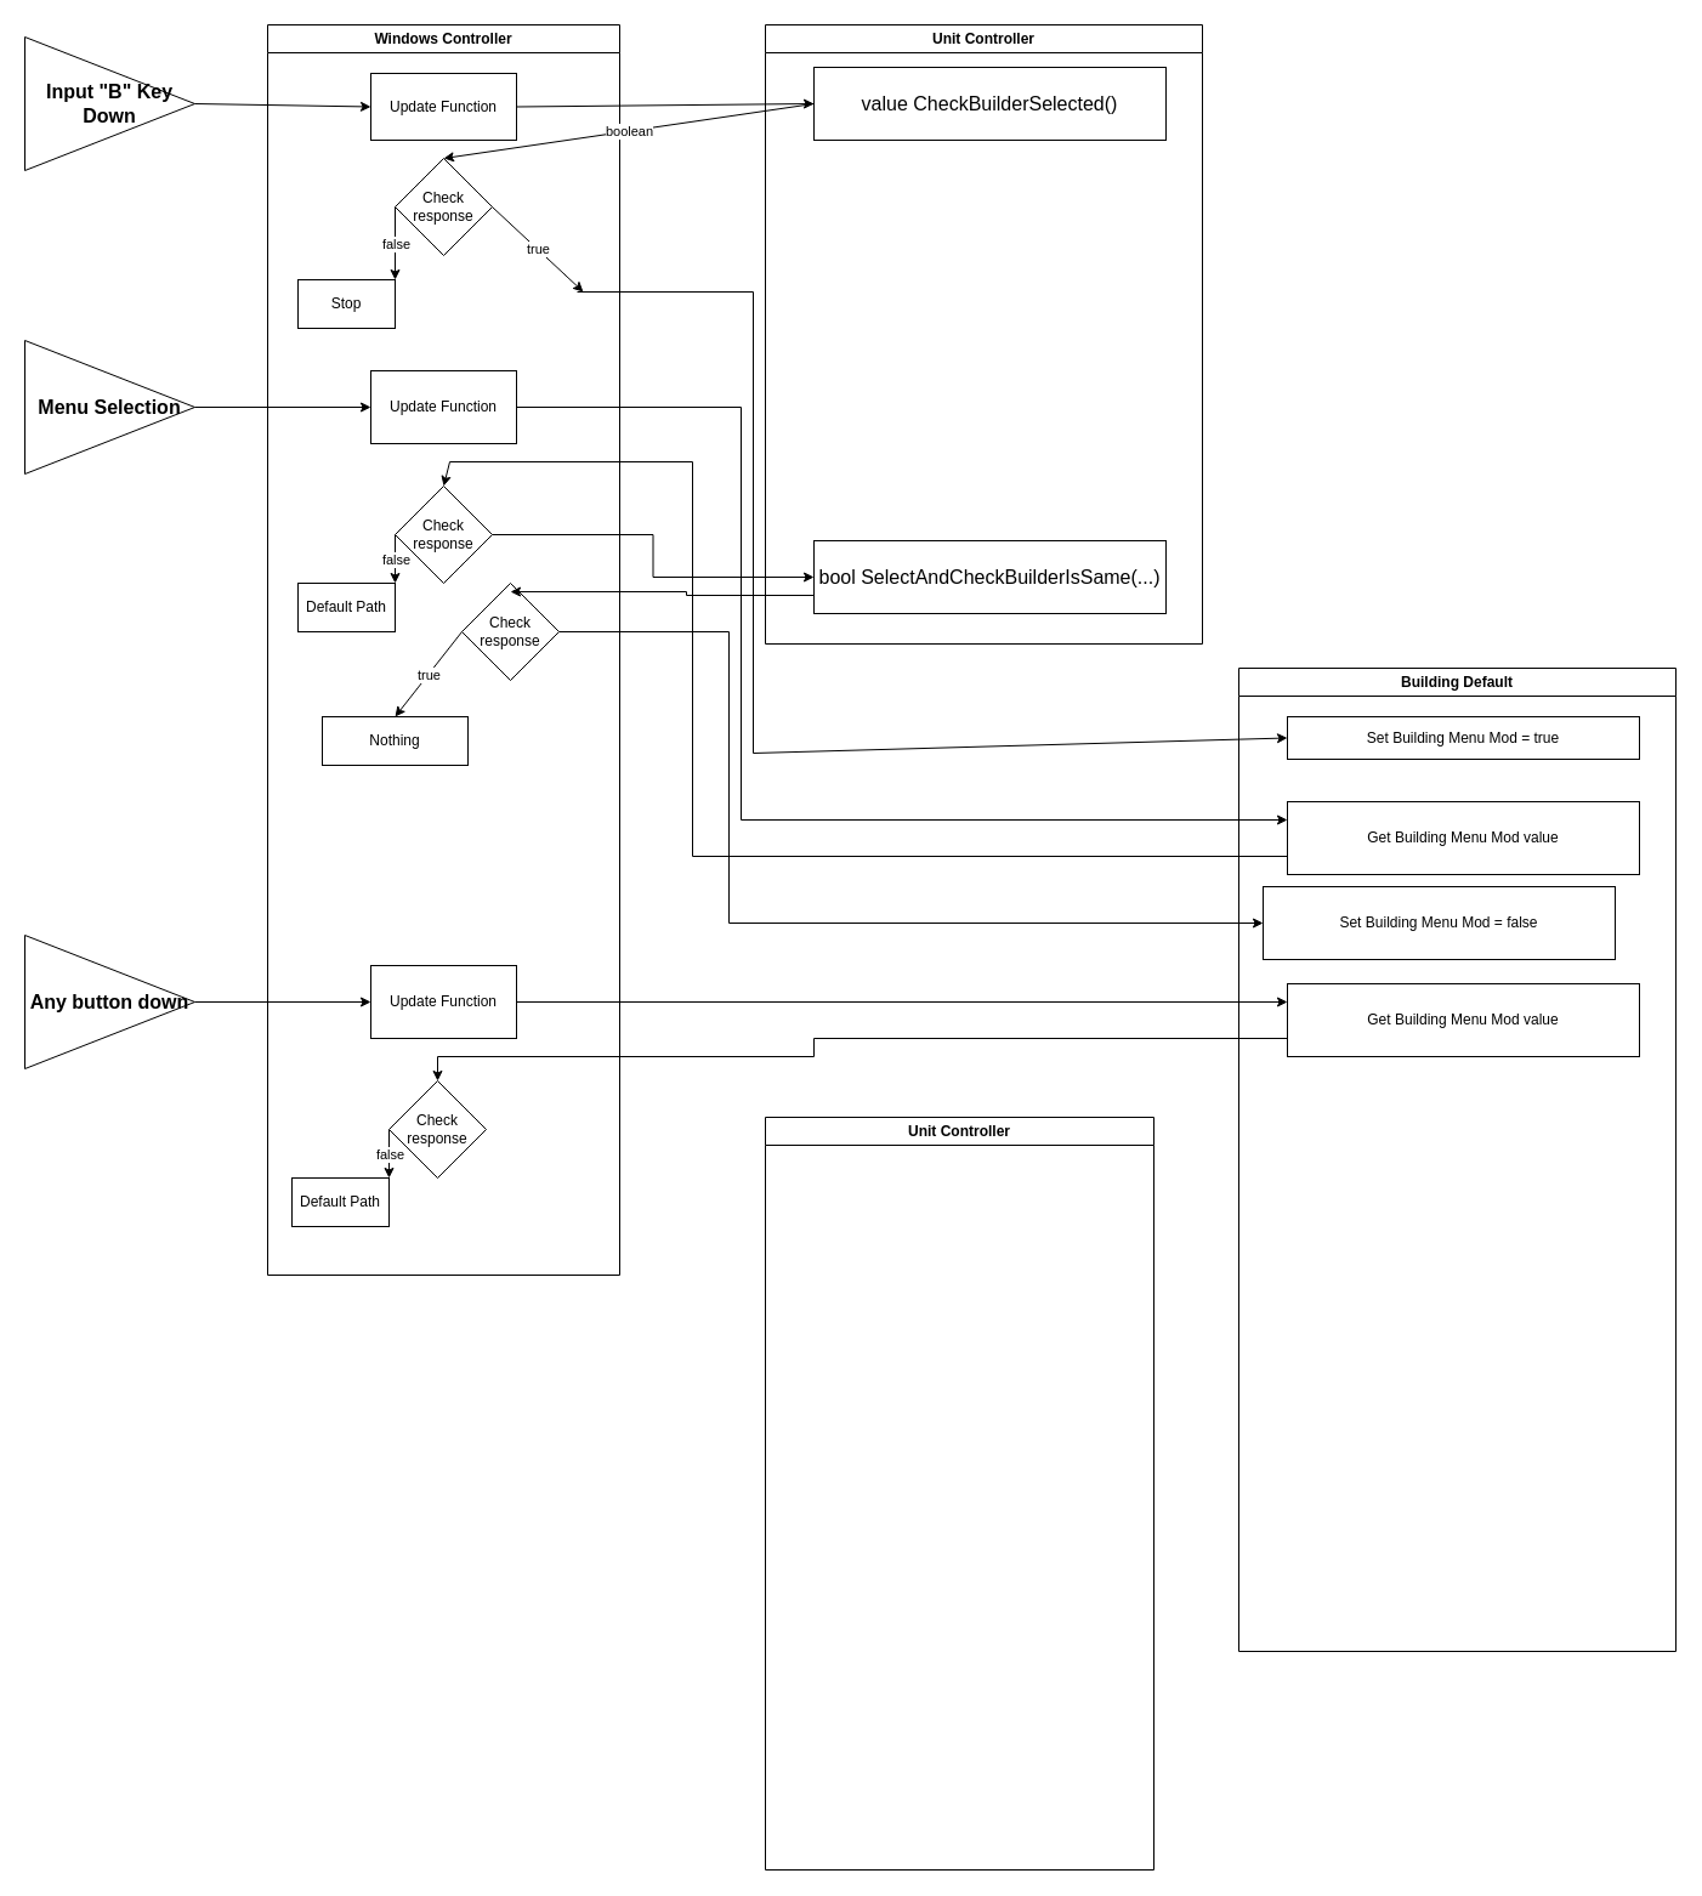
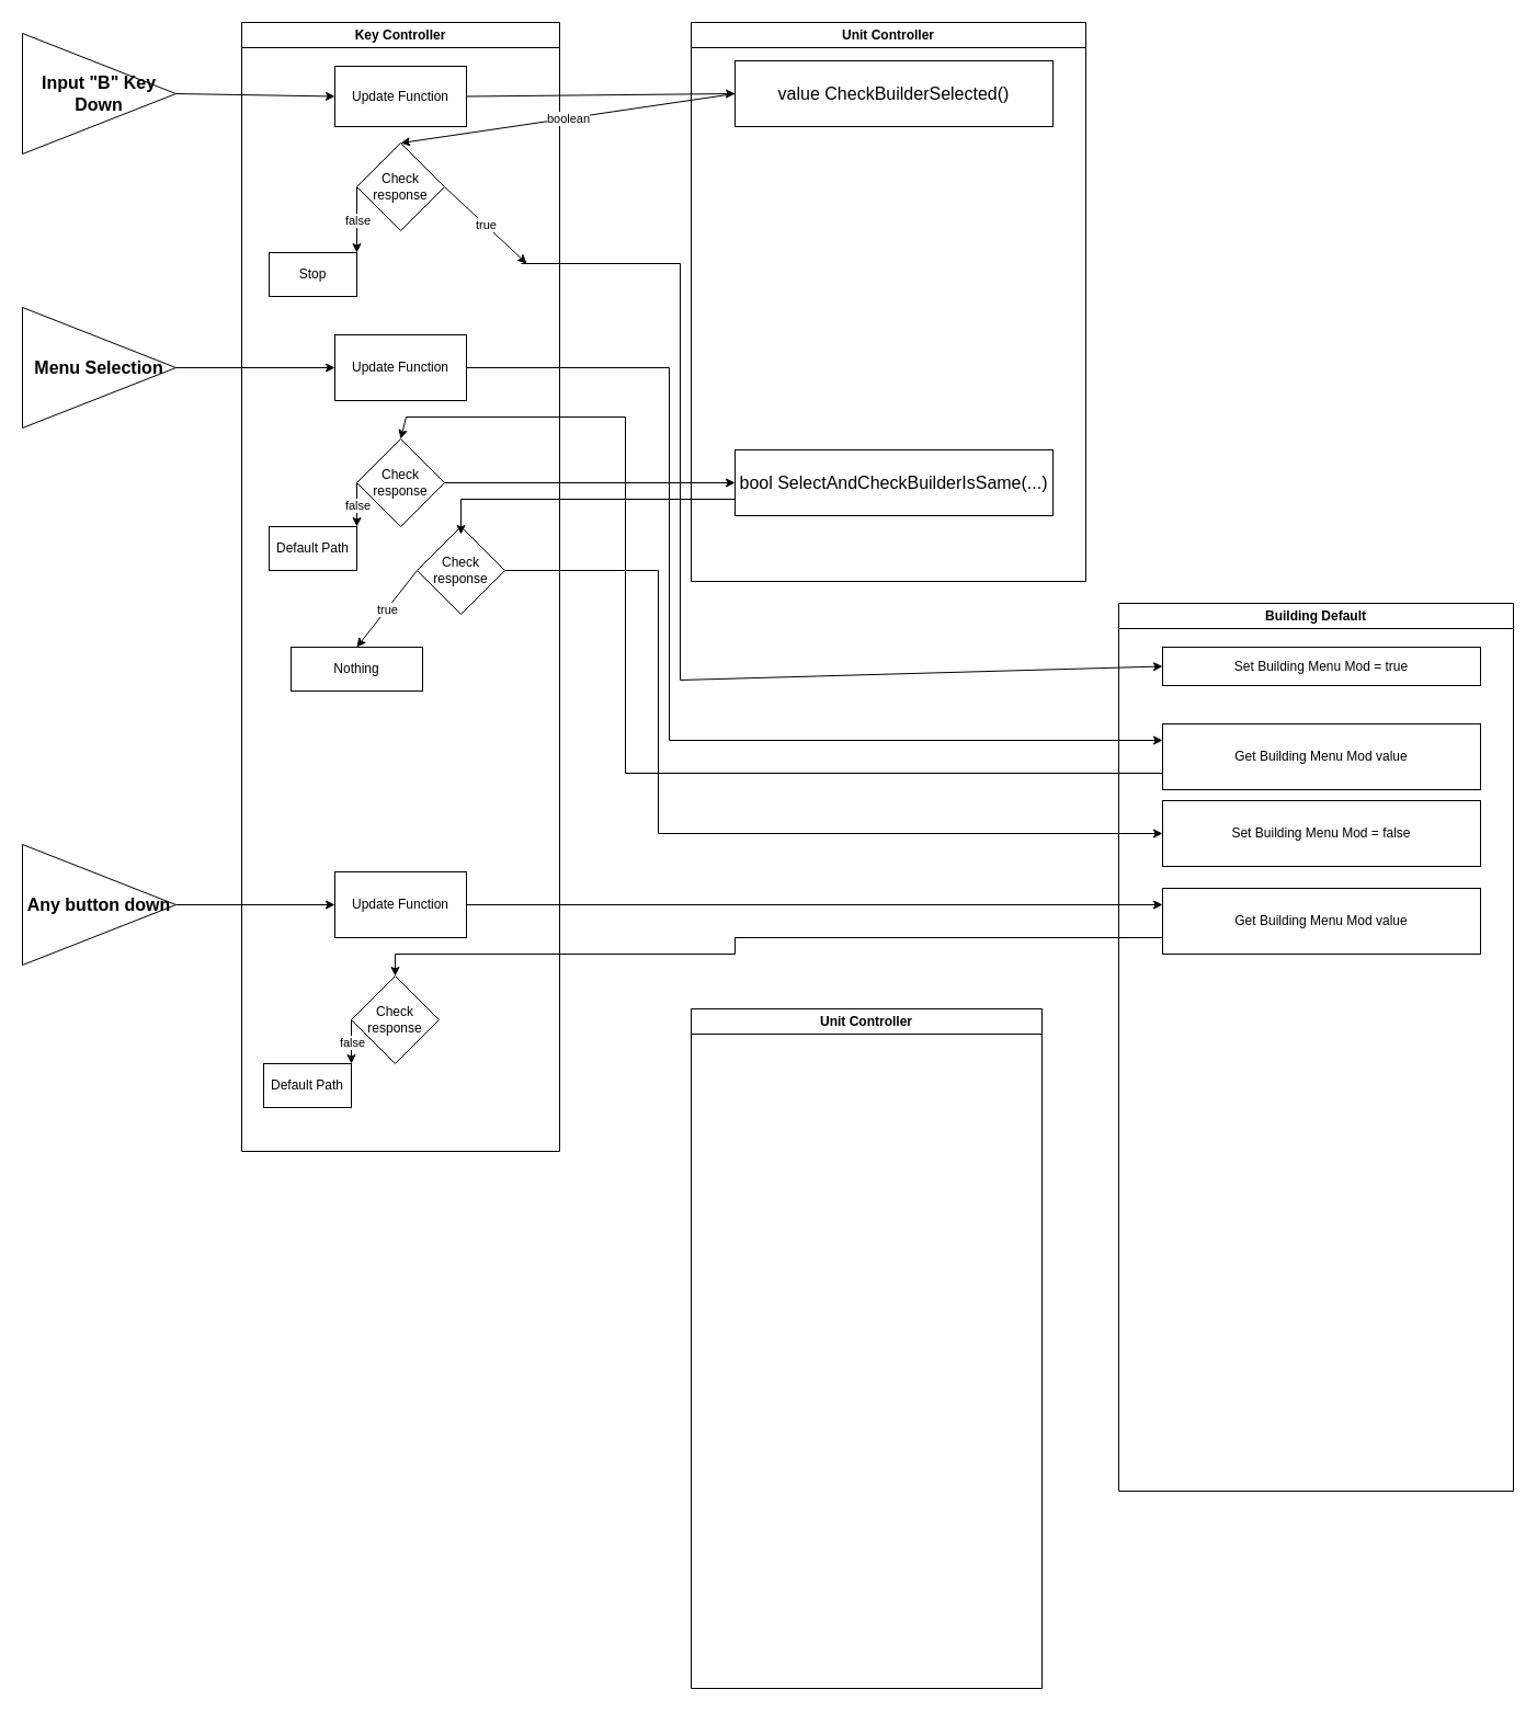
- <mxCell id="3" value="Windows Controller" style="swimlane;whiteSpace=wrap;html=1;" vertex="1" parent="1"><mxGeometry x="220" y="20" width="290" height="1030" as="geometry" /></mxCell>
+ <mxCell id="3" value="Key Controller" style="swimlane;whiteSpace=wrap;html=1;" vertex="1" parent="1"><mxGeometry x="220" y="20" width="290" height="1030" as="geometry" /></mxCell>
- <mxCell id="29" value="&lt;font style=&quot;font-size: 16px;&quot;&gt;bool SelectAndCheckBuilderIsSame(...)&lt;/font&gt;" style="rounded=0;whiteSpace=wrap;html=1;" vertex="1" parent="27"><mxGeometry x="40" y="425" width="290" height="60" as="geometry" /></mxCell>
+ <mxCell id="29" value="&lt;font style=&quot;font-size: 16px;&quot;&gt;bool SelectAndCheckBuilderIsSame(...)&lt;/font&gt;" style="rounded=0;whiteSpace=wrap;html=1;" vertex="1" parent="27"><mxGeometry x="40" y="390" width="290" height="60" as="geometry" /></mxCell>
- <mxCell id="34" value="Set Building Menu Mod = false" style="rounded=0;whiteSpace=wrap;html=1;" vertex="1" parent="31"><mxGeometry x="20" y="180" width="290" height="60" as="geometry" /></mxCell>
+ <mxCell id="34" value="Set Building Menu Mod = false" style="rounded=0;whiteSpace=wrap;html=1;" vertex="1" parent="31"><mxGeometry x="40" y="180" width="290" height="60" as="geometry" /></mxCell>
